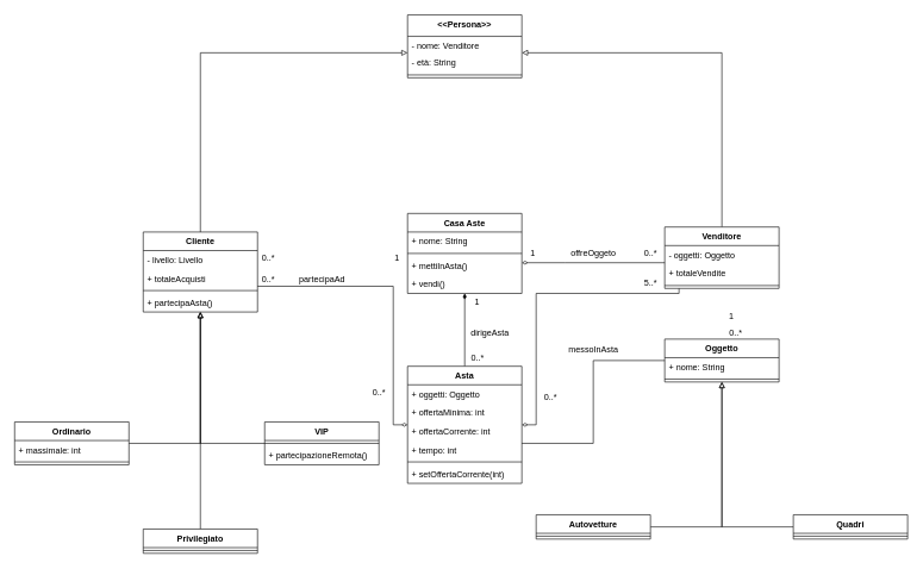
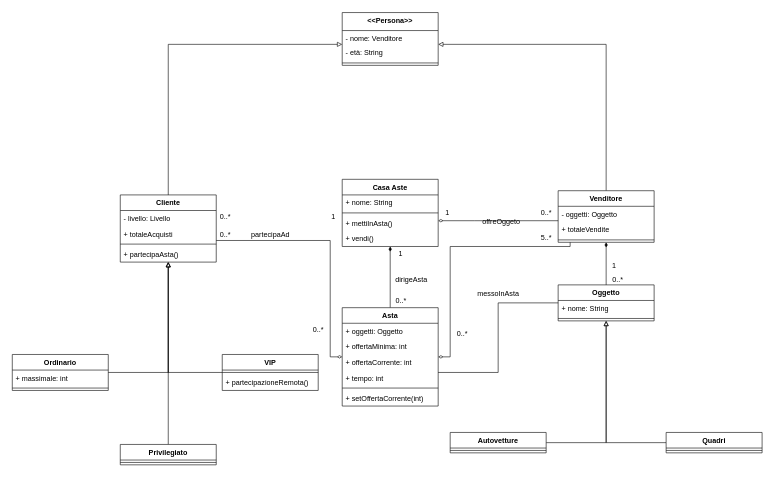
- <mxCell id="64" value="offreOggeto" style="text;html=1;align=center;verticalAlign=middle;resizable=0;points=[];autosize=1;strokeColor=none;fillColor=none;" vertex="1" parent="1"><mxGeometry x="785" y="339" width="90" height="30" as="geometry" /></mxCell>
+ <mxCell id="64" value="offreOggeto" style="text;html=1;align=center;verticalAlign=middle;resizable=0;points=[];autosize=1;strokeColor=none;fillColor=none;" vertex="1" parent="1"><mxGeometry x="790" y="354" width="90" height="30" as="geometry" /></mxCell>
+ <mxCell id="36" style="edgeStyle=orthogonalEdgeStyle;rounded=0;orthogonalLoop=1;jettySize=auto;html=1;endArrow=diamondThin;endFill=1;" parent="1" source="38" target="27" edge="1"><mxGeometry relative="1" as="geometry" /></mxCell>
